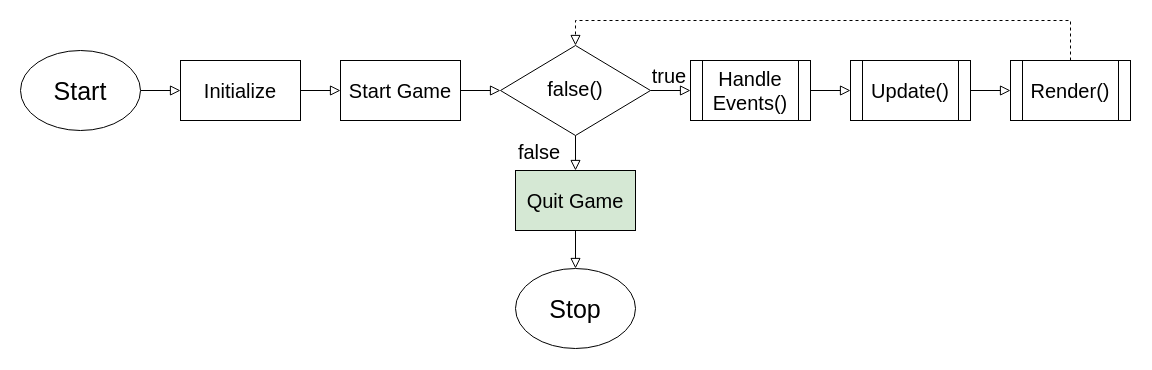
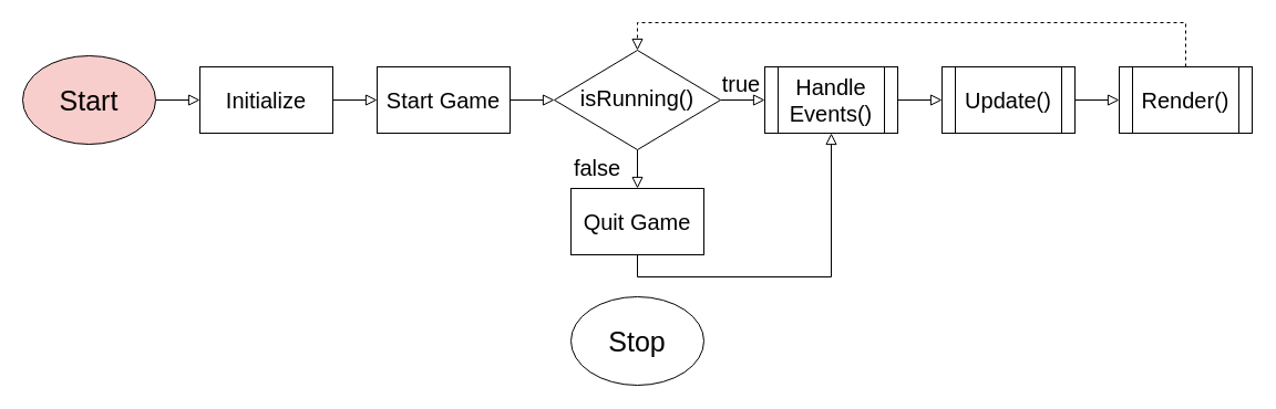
- <mxCell id="4" value="&lt;font style=&quot;font-size: 20px&quot;&gt;false()&lt;/font&gt;" style="rhombus;whiteSpace=wrap;html=1;shadow=0;fontFamily=Helvetica;fontSize=12;align=center;strokeWidth=1;spacing=6;spacingTop=-4;" parent="1" vertex="1"><mxGeometry x="500" y="45" width="150" height="90" as="geometry" /></mxCell>
+ <mxCell id="4" value="&lt;font style=&quot;font-size: 20px&quot;&gt;isRunning()&lt;/font&gt;" style="rhombus;whiteSpace=wrap;html=1;shadow=0;fontFamily=Helvetica;fontSize=12;align=center;strokeWidth=1;spacing=6;spacingTop=-4;" parent="1" vertex="1"><mxGeometry x="500" y="45" width="150" height="90" as="geometry" /></mxCell>
- <mxCell id="6" value="&lt;font style=&quot;font-size: 25px&quot;&gt;Start&lt;/font&gt;" style="ellipse;whiteSpace=wrap;html=1;" parent="1" vertex="1"><mxGeometry x="20" y="50" width="120" height="80" as="geometry" /></mxCell>
+ <mxCell id="6" value="&lt;font style=&quot;font-size: 25px&quot;&gt;Start&lt;/font&gt;" style="ellipse;whiteSpace=wrap;html=1;fillColor=#f8cecc;" parent="1" vertex="1"><mxGeometry x="20" y="50" width="120" height="80" as="geometry" /></mxCell>
- <mxCell id="13" value="Quit Game" style="rounded=0;whiteSpace=wrap;html=1;fontSize=20;fillColor=#d5e8d4;" parent="1" vertex="1"><mxGeometry x="515" y="170" width="120" height="60" as="geometry" /></mxCell>
+ <mxCell id="13" value="Quit Game" style="rounded=0;whiteSpace=wrap;html=1;fontSize=20;" parent="1" vertex="1"><mxGeometry x="515" y="170" width="120" height="60" as="geometry" /></mxCell>
- <mxCell id="12" style="edgeStyle=orthogonalEdgeStyle;rounded=0;orthogonalLoop=1;jettySize=auto;html=1;exitX=0.5;exitY=1;exitDx=0;exitDy=0;entryX=0.5;entryY=0;entryDx=0;entryDy=0;endArrow=block;endFill=0;endSize=8;" edge="1" parent="1" source="13" target="14"><mxGeometry relative="1" as="geometry" /></mxCell>
+ <mxCell id="12" style="edgeStyle=orthogonalEdgeStyle;rounded=0;orthogonalLoop=1;jettySize=auto;html=1;exitX=0.5;exitY=1;exitDx=0;exitDy=0;endArrow=block;endFill=0;endSize=8;" edge="1" parent="1" source="13" target="17"><mxGeometry relative="1" as="geometry" /></mxCell>
